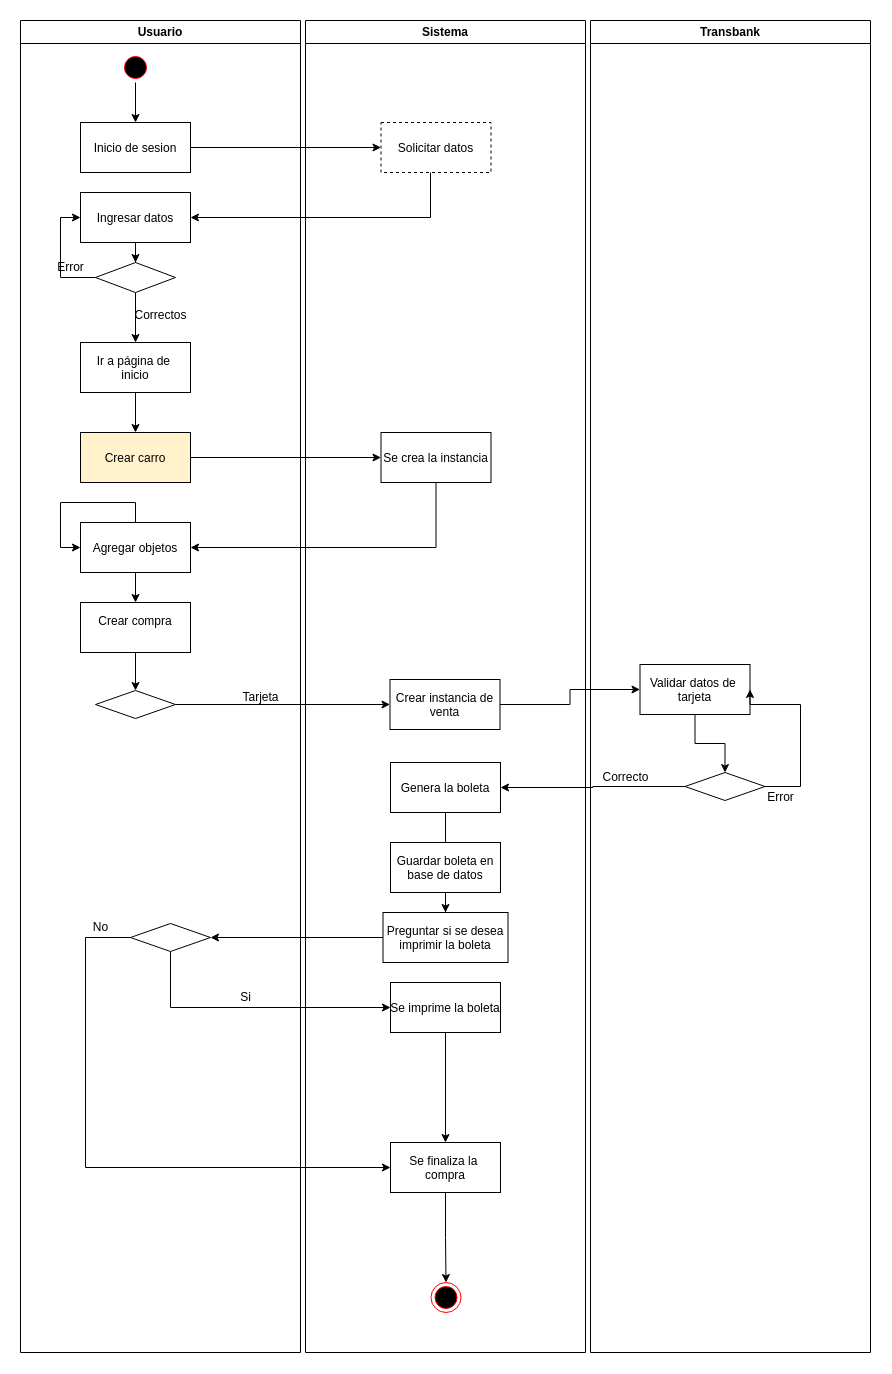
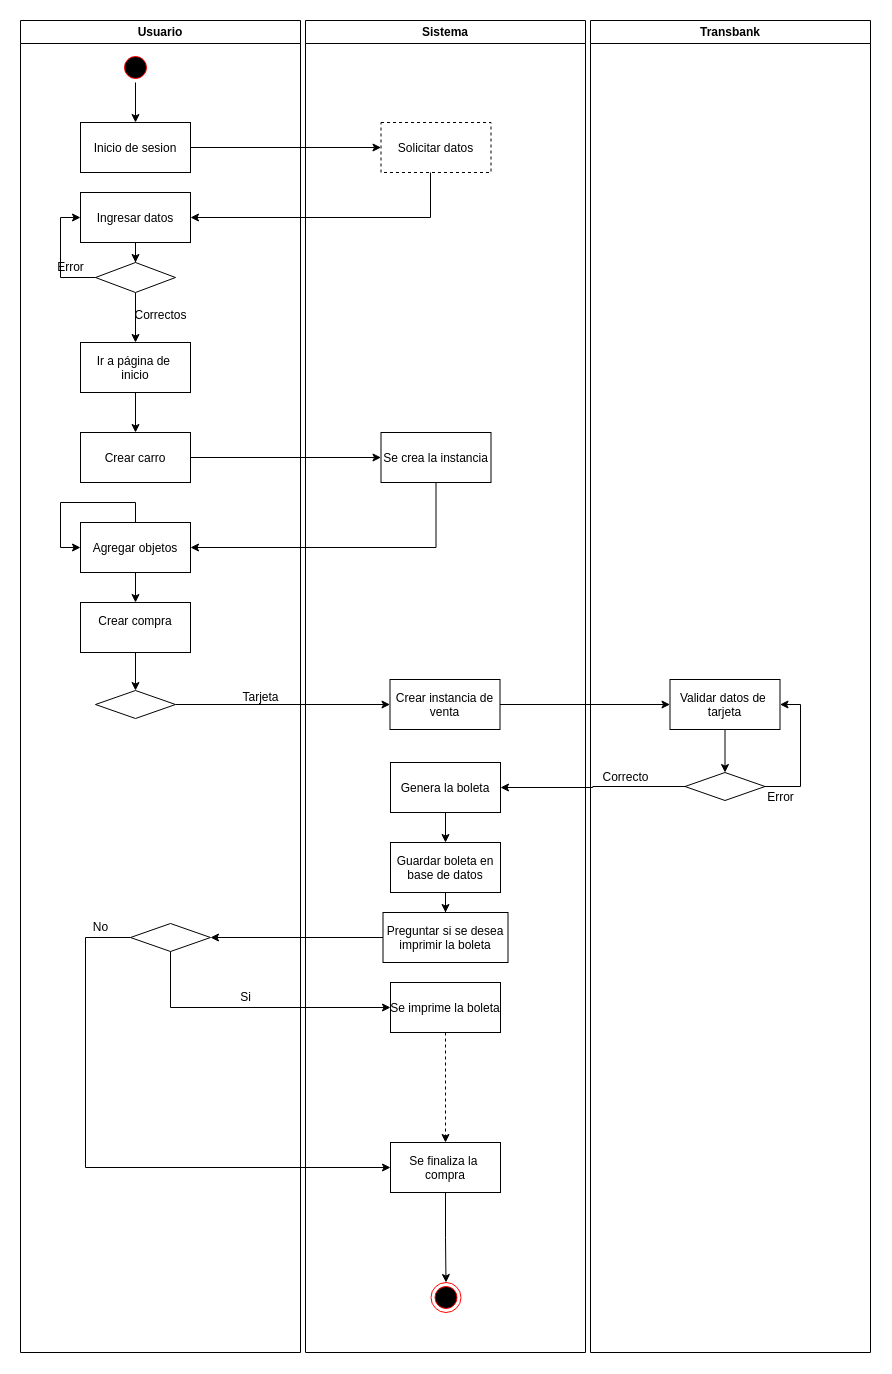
- <mxCell id="14" value="Crear carro" style="fillColor=#fff2cc;" vertex="1" parent="2"><mxGeometry x="60" y="412" width="110" height="50" as="geometry" /></mxCell>
+ <mxCell id="14" value="Crear carro" style="" vertex="1" parent="2"><mxGeometry x="60" y="412" width="110" height="50" as="geometry" /></mxCell>
- <mxCell id="42" value="Validar datos de &#10;tarjeta" style="" vertex="1" parent="38"><mxGeometry x="49.5" y="644" width="110" height="50" as="geometry" /></mxCell>
+ <mxCell id="42" value="Validar datos de &#10;tarjeta" style="" vertex="1" parent="38"><mxGeometry x="79.5" y="659" width="110" height="50" as="geometry" /></mxCell>
- <mxCell id="29" style="edgeStyle=orthogonalEdgeStyle;rounded=0;orthogonalLoop=1;jettySize=auto;html=1;entryX=0.5;entryY=0;entryDx=0;entryDy=0;endArrow=none;" edge="1" parent="25" source="30" target="32"><mxGeometry relative="1" as="geometry" /></mxCell>
+ <mxCell id="29" style="edgeStyle=orthogonalEdgeStyle;rounded=0;orthogonalLoop=1;jettySize=auto;html=1;entryX=0.5;entryY=0;entryDx=0;entryDy=0;" edge="1" parent="25" source="30" target="32"><mxGeometry relative="1" as="geometry" /></mxCell>
- <mxCell id="34" style="edgeStyle=orthogonalEdgeStyle;rounded=0;orthogonalLoop=1;jettySize=auto;html=1;entryX=0.5;entryY=0;entryDx=0;entryDy=0;" edge="1" parent="25" source="35" target="37"><mxGeometry relative="1" as="geometry" /></mxCell>
+ <mxCell id="34" style="edgeStyle=orthogonalEdgeStyle;rounded=0;orthogonalLoop=1;jettySize=auto;html=1;entryX=0.5;entryY=0;entryDx=0;entryDy=0;dashed=1;" edge="1" parent="25" source="35" target="37"><mxGeometry relative="1" as="geometry" /></mxCell>
